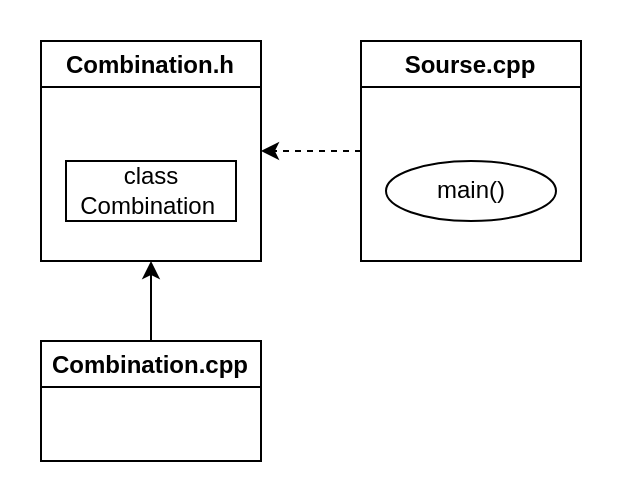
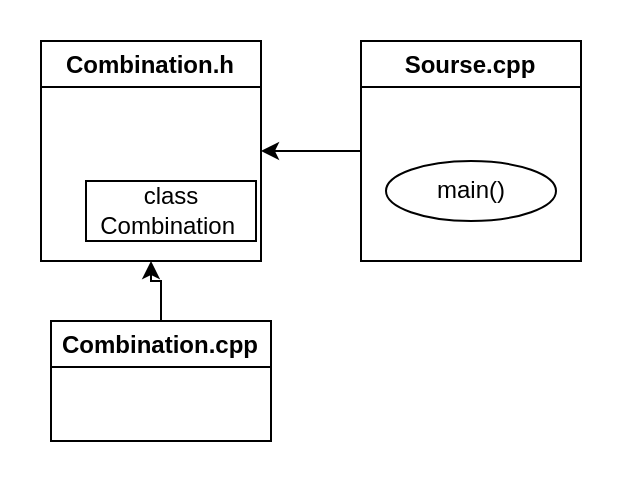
- <mxCell id="4" style="edgeStyle=orthogonalEdgeStyle;rounded=0;orthogonalLoop=1;jettySize=auto;html=1;entryX=1;entryY=0.5;entryDx=0;entryDy=0;dashed=1;" edge="1" parent="1" source="5" target="2"><mxGeometry relative="1" as="geometry" /></mxCell>
+ <mxCell id="4" style="edgeStyle=orthogonalEdgeStyle;rounded=0;orthogonalLoop=1;jettySize=auto;html=1;entryX=1;entryY=0.5;entryDx=0;entryDy=0;" edge="1" parent="1" source="5" target="2"><mxGeometry relative="1" as="geometry" /></mxCell>
- <mxCell id="3" value="class Combination&amp;nbsp;" style="rounded=0;whiteSpace=wrap;html=1;" vertex="1" parent="2"><mxGeometry x="12.5" y="60" width="85" height="30" as="geometry" /></mxCell>
+ <mxCell id="3" value="class Combination&amp;nbsp;" style="rounded=0;whiteSpace=wrap;html=1;" vertex="1" parent="2"><mxGeometry x="22.5" y="70" width="85" height="30" as="geometry" /></mxCell>
- <mxCell id="8" value="Combination.cpp" style="swimlane;" vertex="1" parent="1"><mxGeometry x="20" y="170" width="110" height="60" as="geometry" /></mxCell>
+ <mxCell id="8" value="Combination.cpp" style="swimlane;" vertex="1" parent="1"><mxGeometry x="25" y="160" width="110" height="60" as="geometry" /></mxCell>
